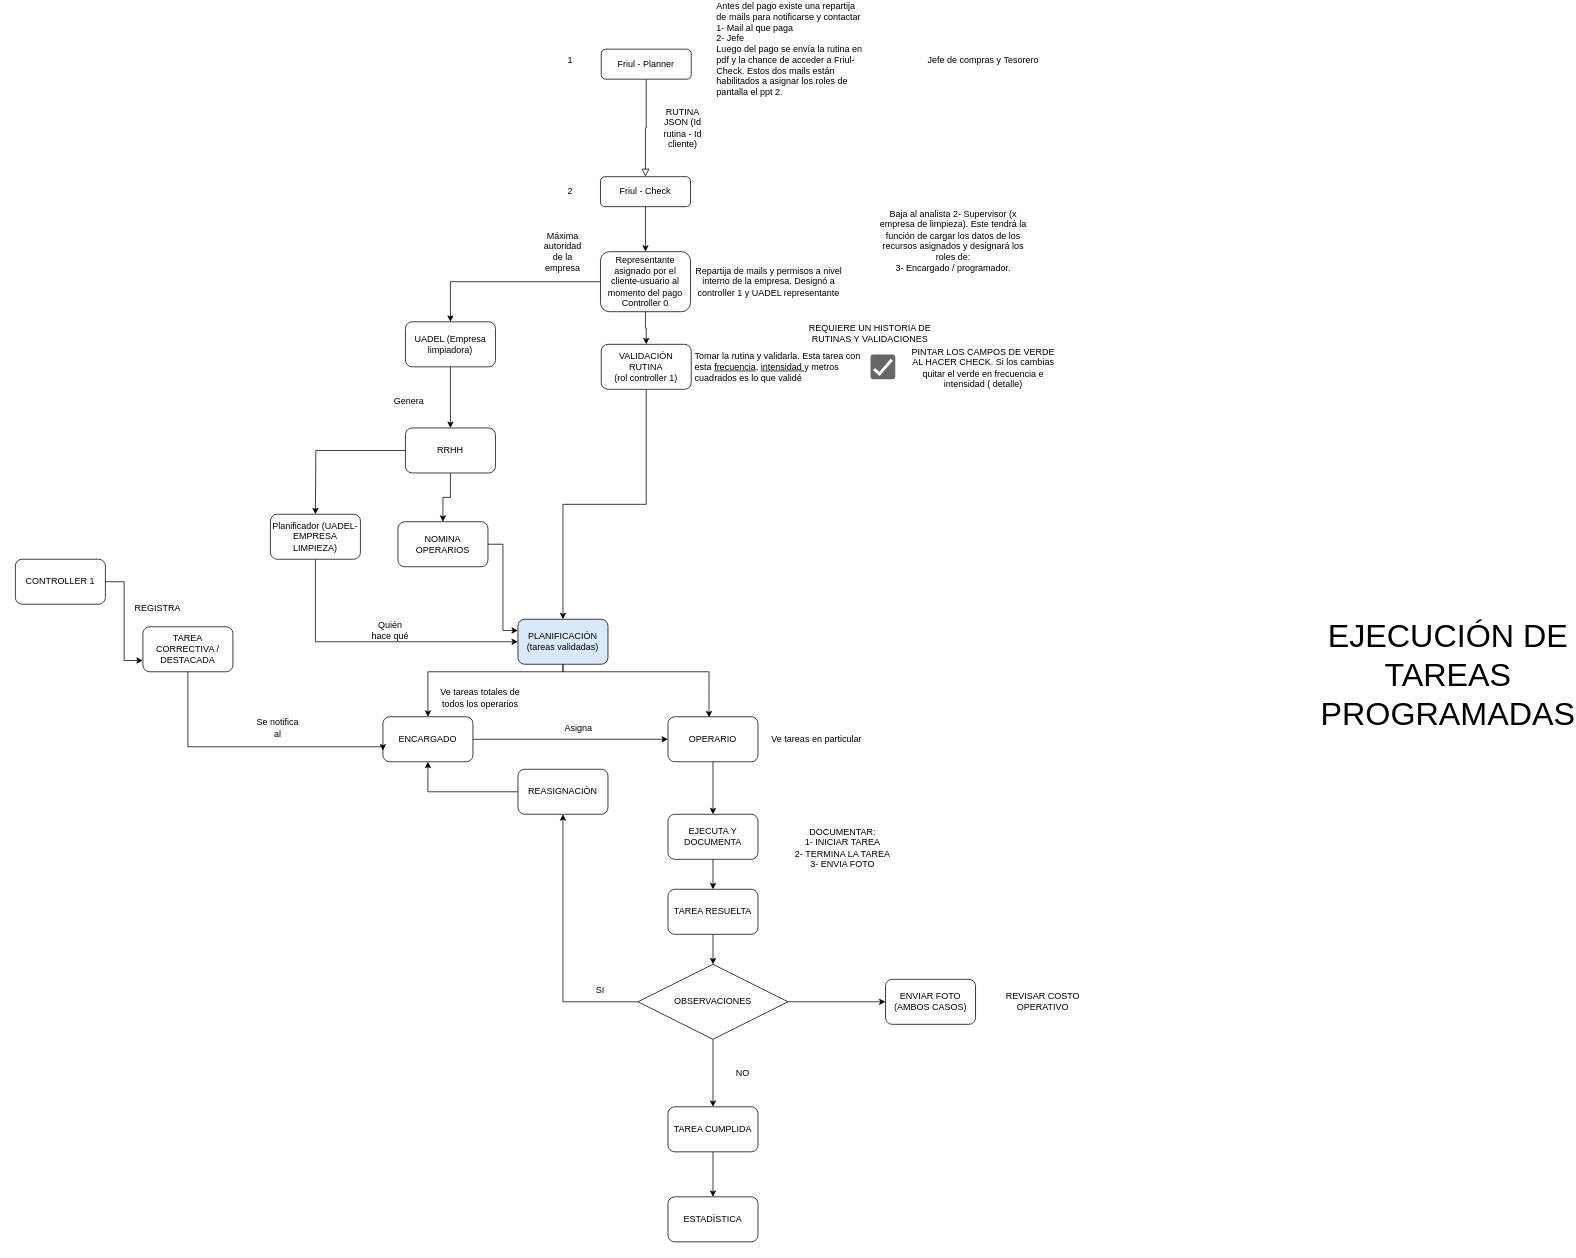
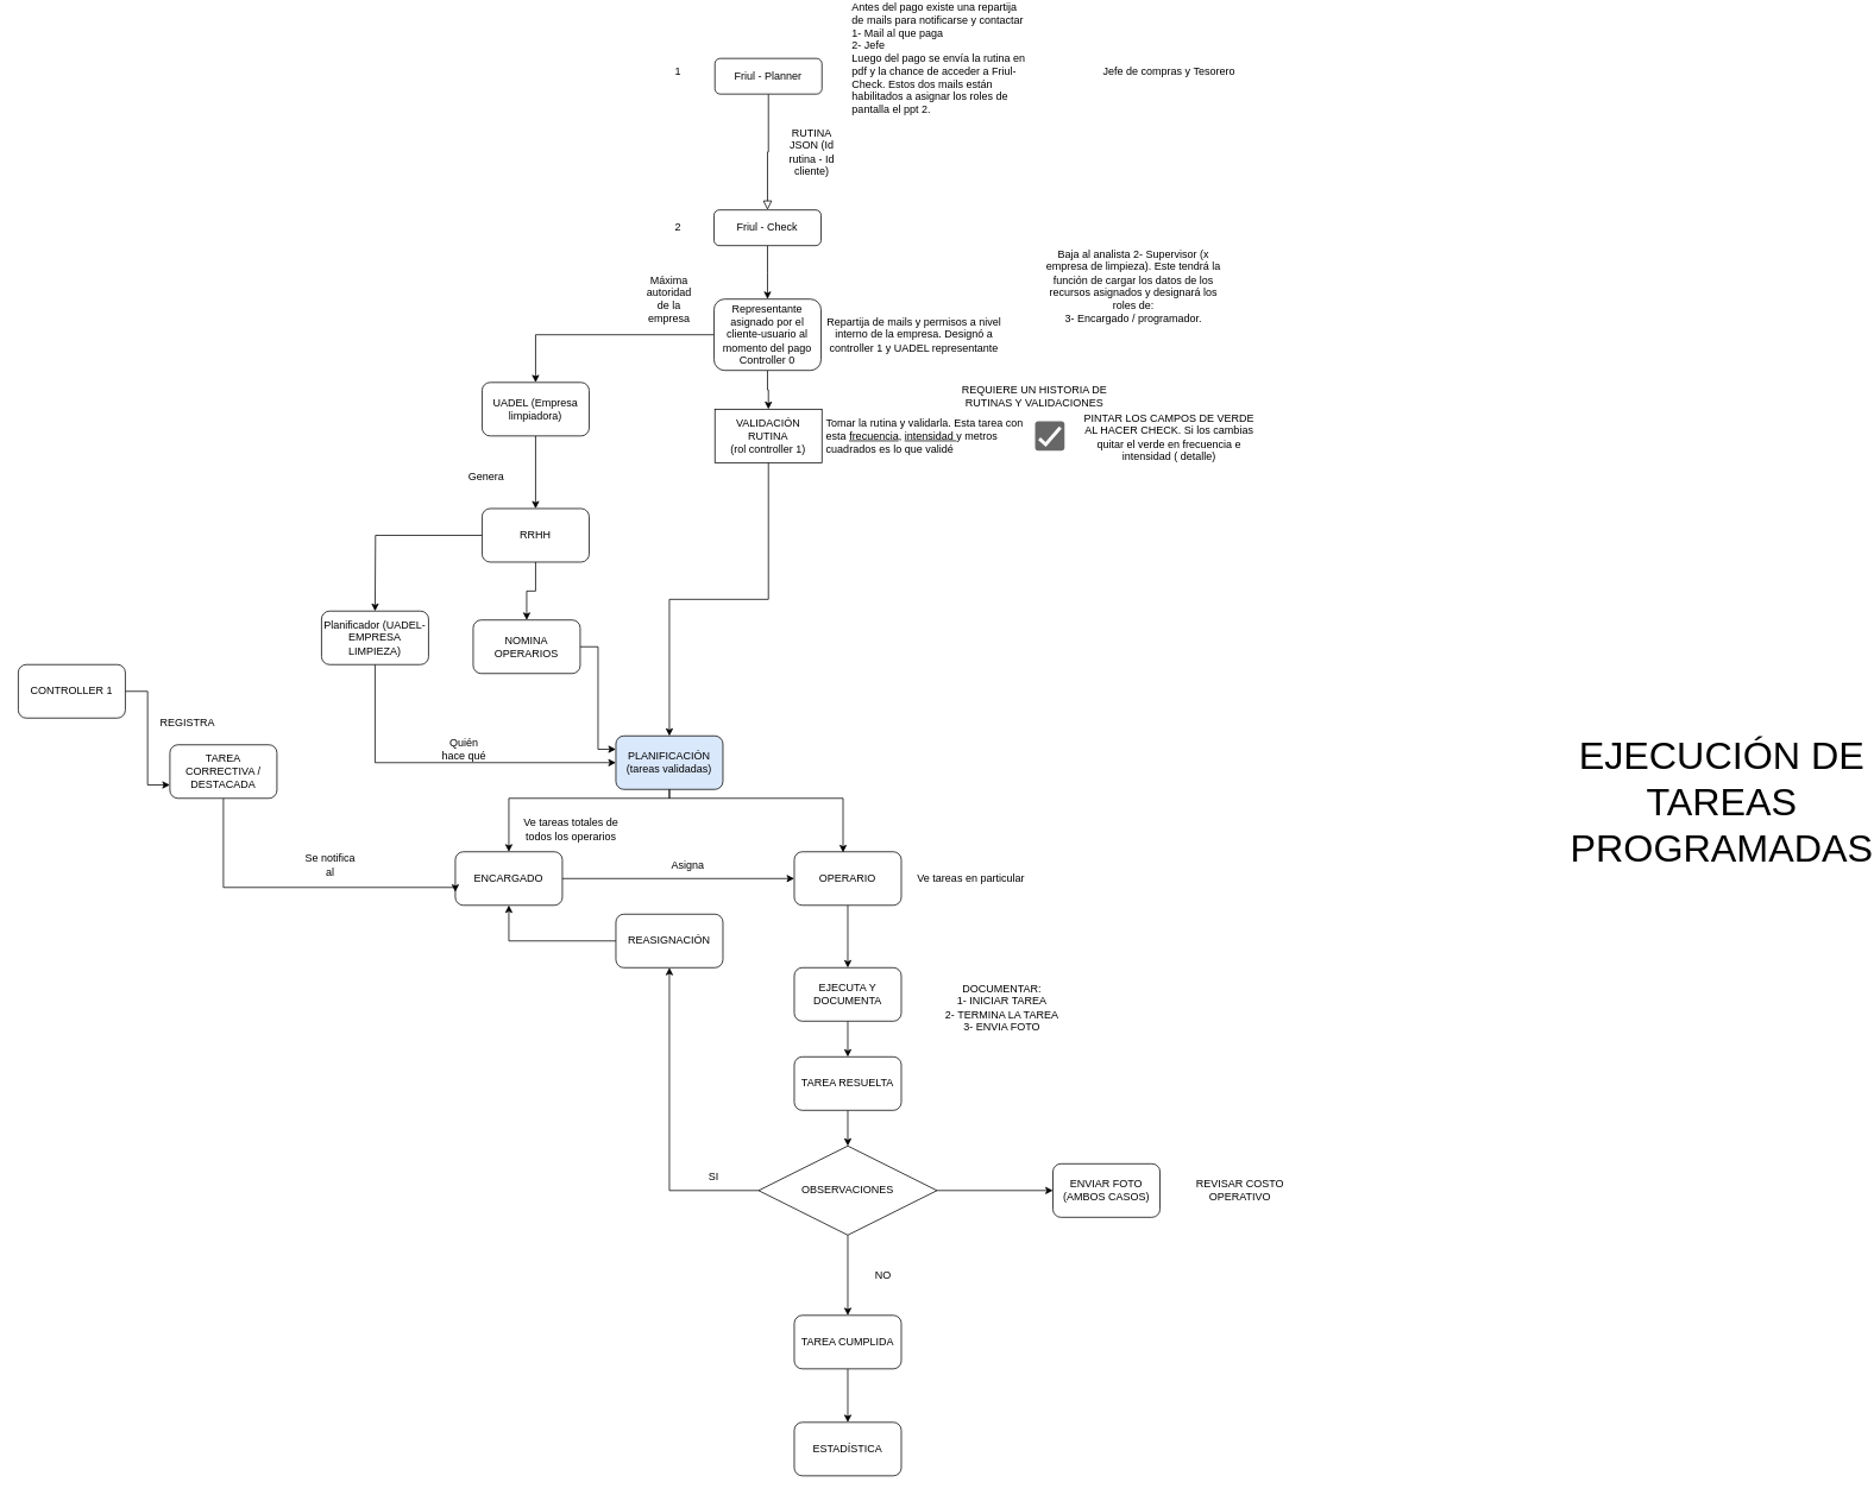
- <mxCell id="9" value="VALIDACIÓN RUTINA&lt;div&gt;(rol controller 1)&lt;/div&gt;" style="rounded=1;whiteSpace=wrap;html=1;" parent="1" vertex="1"><mxGeometry x="801" y="453.5" width="120" height="60" as="geometry" /></mxCell>
+ <mxCell id="9" value="VALIDACIÓN RUTINA&lt;div&gt;(rol controller 1)&lt;/div&gt;" style="whiteSpace=wrap;html=1;rounded=0;" parent="1" vertex="1"><mxGeometry x="801" y="453.5" width="120" height="60" as="geometry" /></mxCell>
